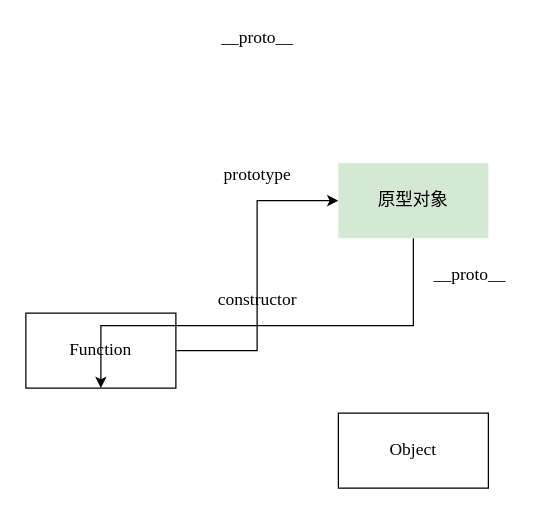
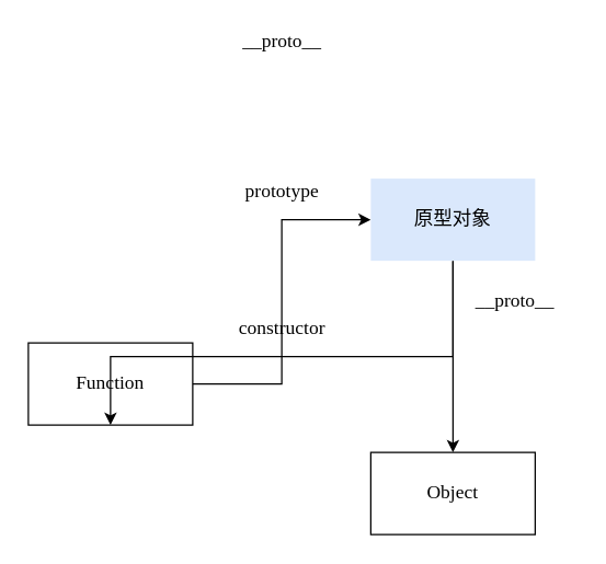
- <mxCell id="6" value="原型对象" style="rounded=0;whiteSpace=wrap;html=1;fillColor=#d5e8d4;strokeColor=none;fontFamily=Lucida Console;fontStyle=0;fontSize=14;" vertex="1" parent="1"><mxGeometry x="270" y="130" width="120" height="60" as="geometry" /></mxCell>
+ <mxCell id="6" value="原型对象" style="rounded=0;whiteSpace=wrap;html=1;fillColor=#dae8fc;strokeColor=none;fontFamily=Lucida Console;fontStyle=0;fontSize=14;" vertex="1" parent="1"><mxGeometry x="270" y="130" width="120" height="60" as="geometry" /></mxCell>
+ <mxCell id="5" style="edgeStyle=orthogonalEdgeStyle;rounded=0;orthogonalLoop=1;jettySize=auto;html=1;exitX=0.5;exitY=1;exitDx=0;exitDy=0;fontFamily=Lucida Console;fontStyle=0;fontSize=14;" edge="1" parent="1" source="6" target="9"><mxGeometry relative="1" as="geometry" /></mxCell>
